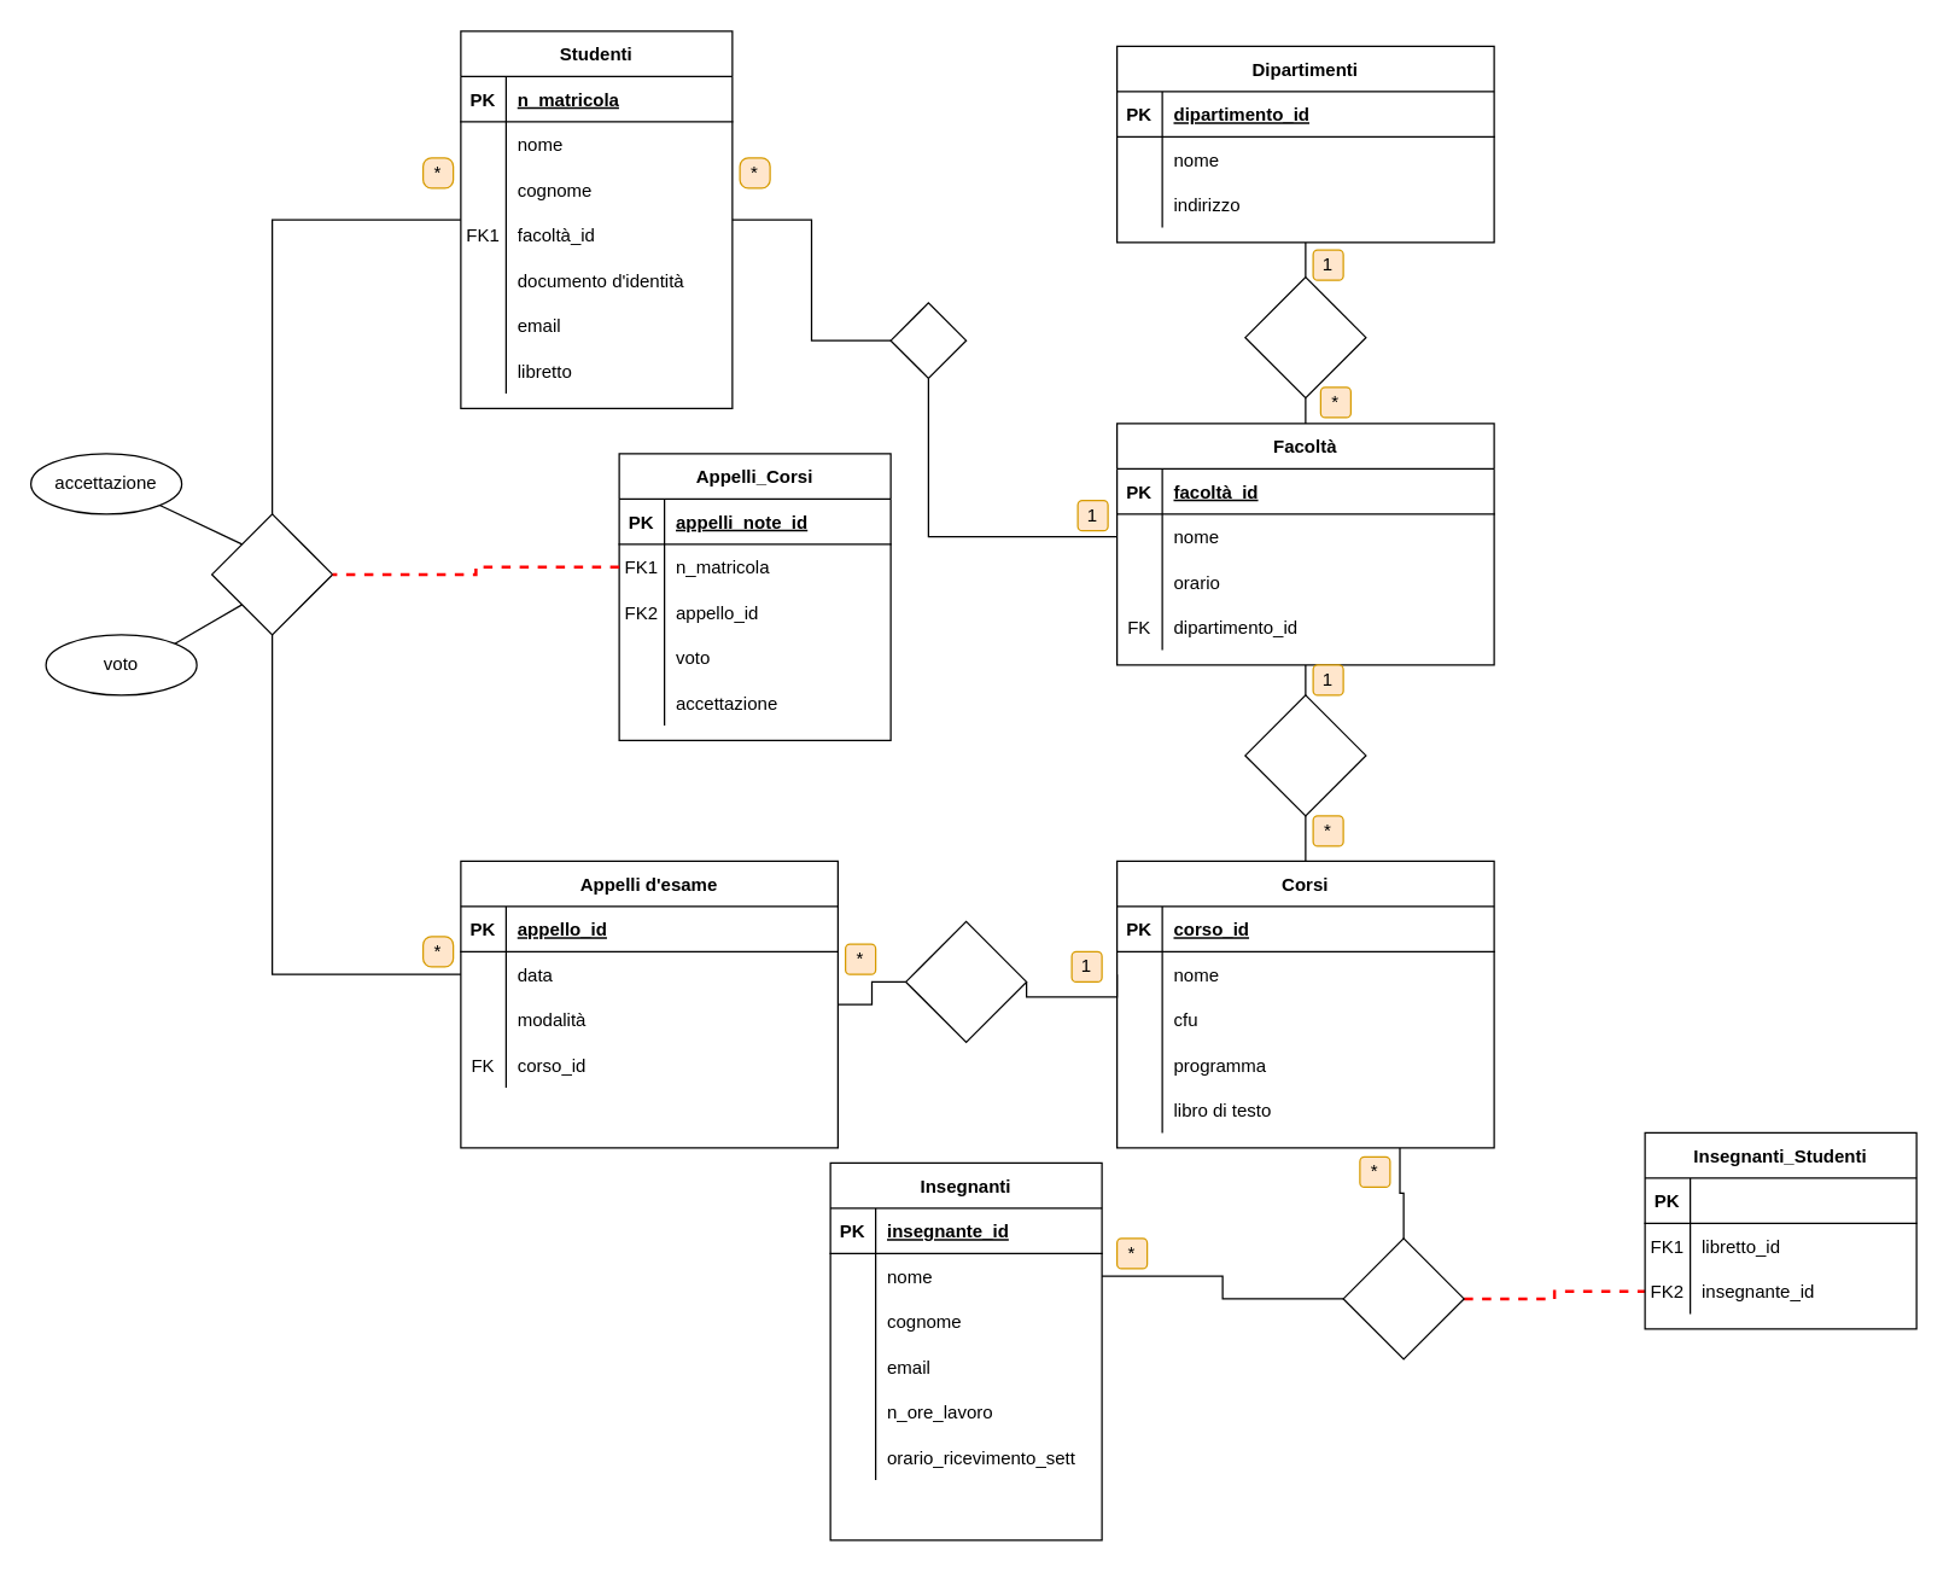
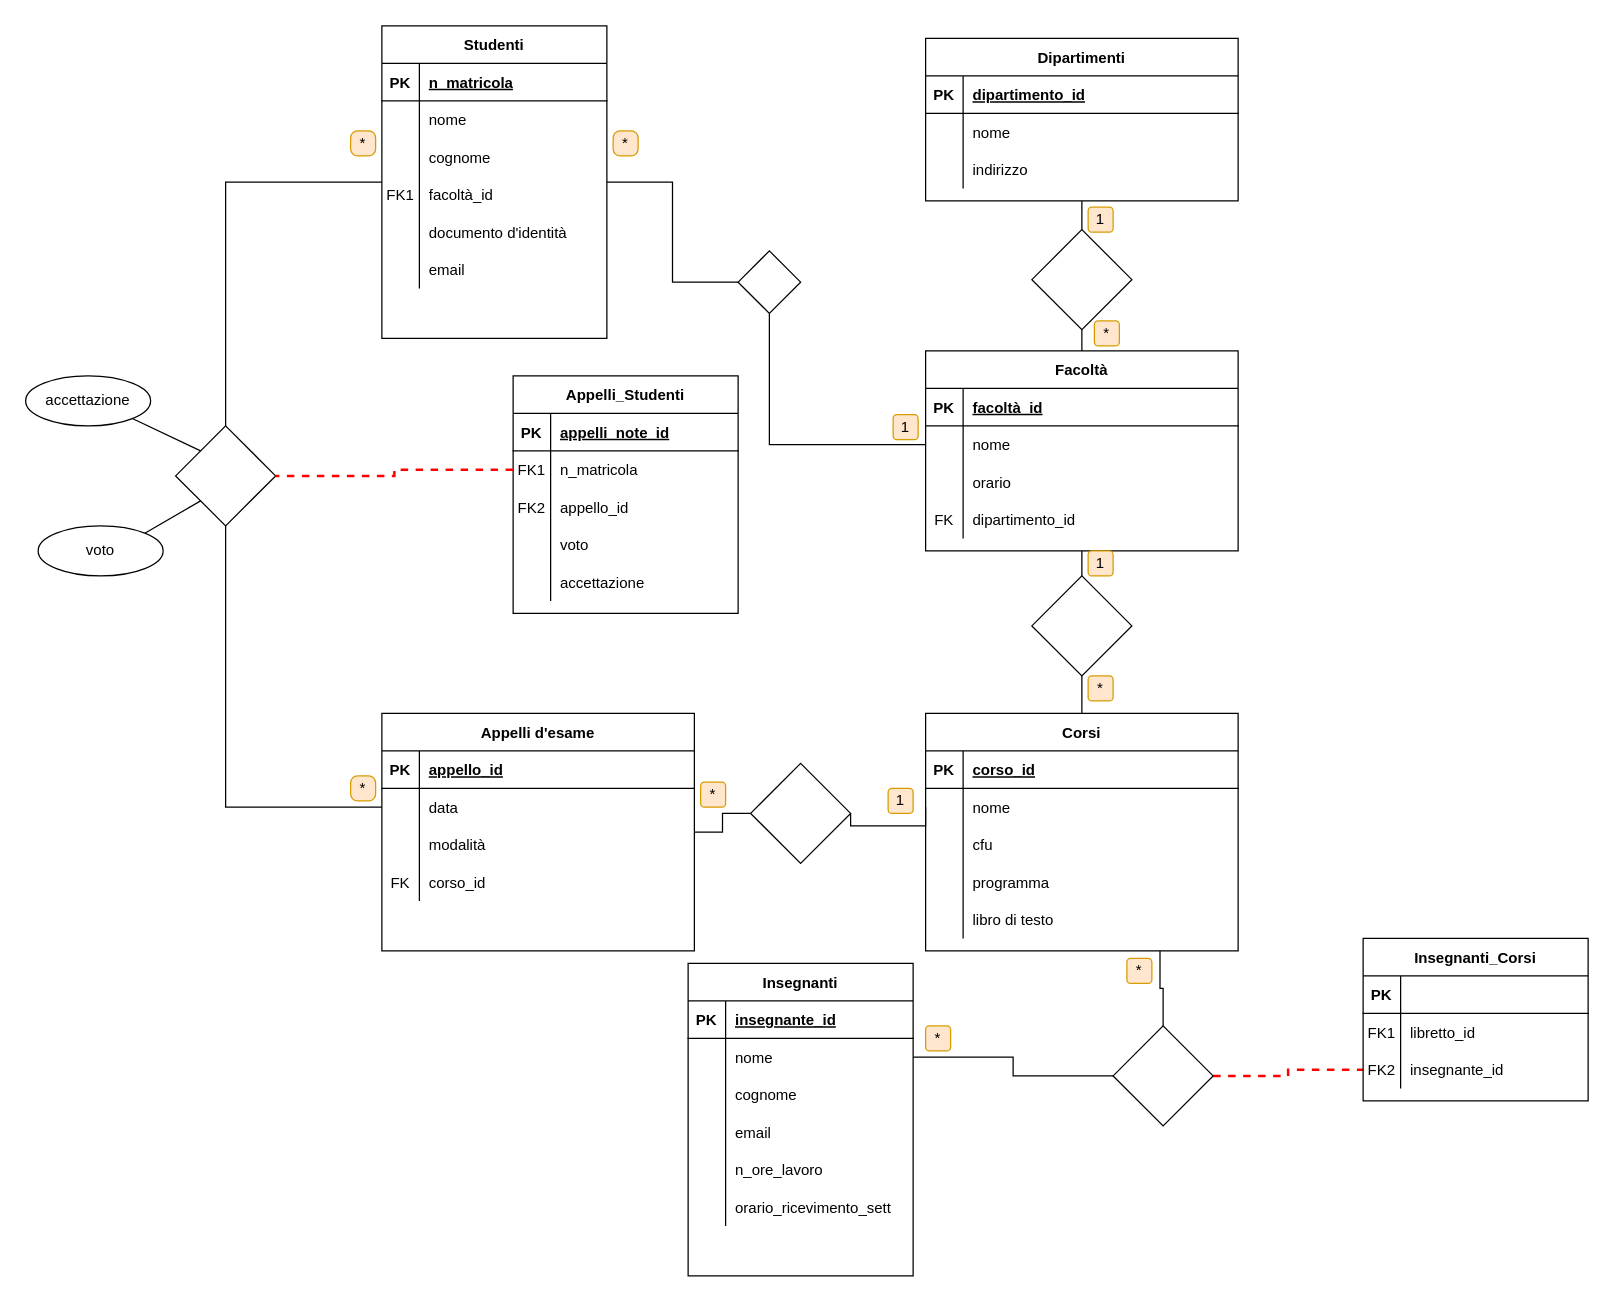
- <mxCell id="106" value="libretto" style="shape=partialRectangle;connectable=0;fillColor=none;top=0;left=0;bottom=0;right=0;align=left;spacingLeft=6;overflow=hidden;" vertex="1" parent="104"><mxGeometry x="30" width="150" height="30" as="geometry"><mxRectangle width="150" height="30" as="alternateBounds" /></mxGeometry></mxCell>
- <mxCell id="130" value="Appelli_Corsi" style="shape=table;startSize=30;container=1;collapsible=1;childLayout=tableLayout;fixedRows=1;rowLines=0;fontStyle=1;align=center;resizeLast=1;" vertex="1" parent="1"><mxGeometry x="410" y="300" width="180" height="190" as="geometry" /></mxCell>
+ <mxCell id="130" value="Appelli_Studenti" style="shape=table;startSize=30;container=1;collapsible=1;childLayout=tableLayout;fixedRows=1;rowLines=0;fontStyle=1;align=center;resizeLast=1;" vertex="1" parent="1"><mxGeometry x="410" y="300" width="180" height="190" as="geometry" /></mxCell>
- <mxCell id="147" value="Insegnanti_Studenti" style="shape=table;startSize=30;container=1;collapsible=1;childLayout=tableLayout;fixedRows=1;rowLines=0;fontStyle=1;align=center;resizeLast=1;" vertex="1" parent="1"><mxGeometry x="1090" y="750" width="180" height="130" as="geometry" /></mxCell>
+ <mxCell id="147" value="Insegnanti_Corsi" style="shape=table;startSize=30;container=1;collapsible=1;childLayout=tableLayout;fixedRows=1;rowLines=0;fontStyle=1;align=center;resizeLast=1;" vertex="1" parent="1"><mxGeometry x="1090" y="750" width="180" height="130" as="geometry" /></mxCell>
